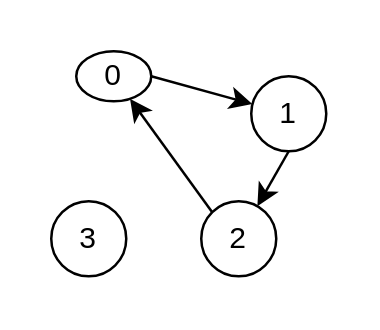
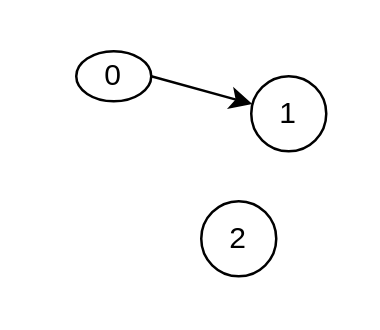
- <mxCell id="5" style="edgeStyle=none;html=1;exitX=0;exitY=0;exitDx=0;exitDy=0;" edge="1" parent="1" source="6" target="3"><mxGeometry relative="1" as="geometry" /></mxCell>
- <mxCell id="7" style="edgeStyle=none;html=1;exitX=0.5;exitY=1;exitDx=0;exitDy=0;" edge="1" parent="1" source="8" target="6"><mxGeometry relative="1" as="geometry" /></mxCell>
- <mxCell id="4" value="3" style="ellipse;whiteSpace=wrap;html=1;aspect=fixed;fillColor=default;" vertex="1" parent="1"><mxGeometry x="20" y="80" width="30" height="30" as="geometry" /></mxCell>
